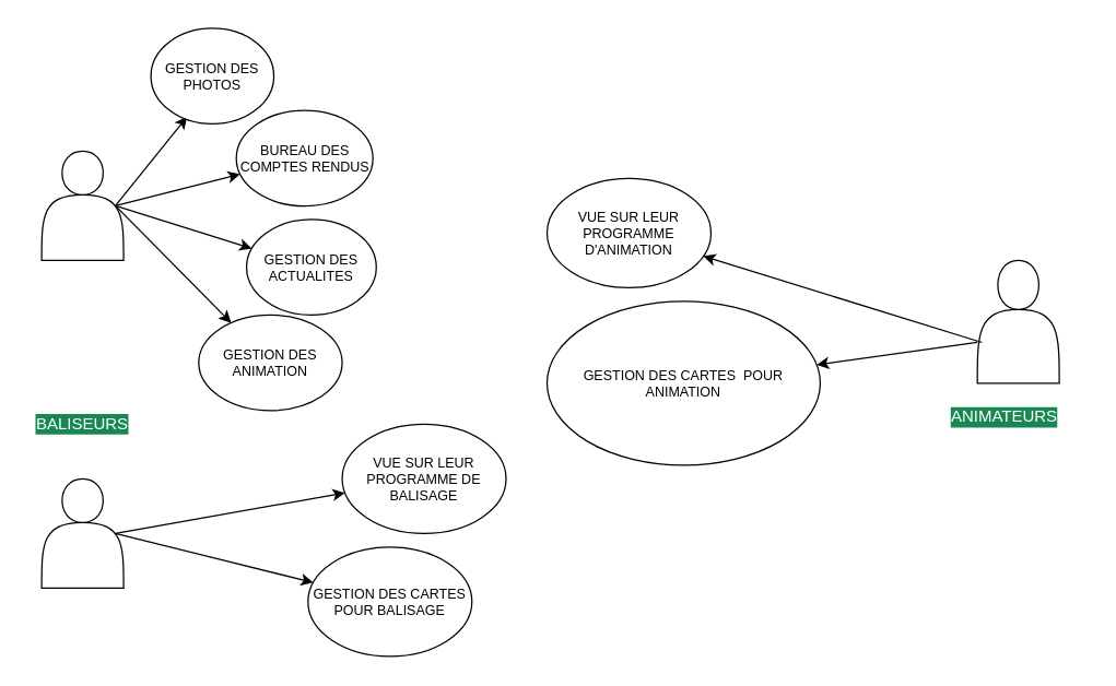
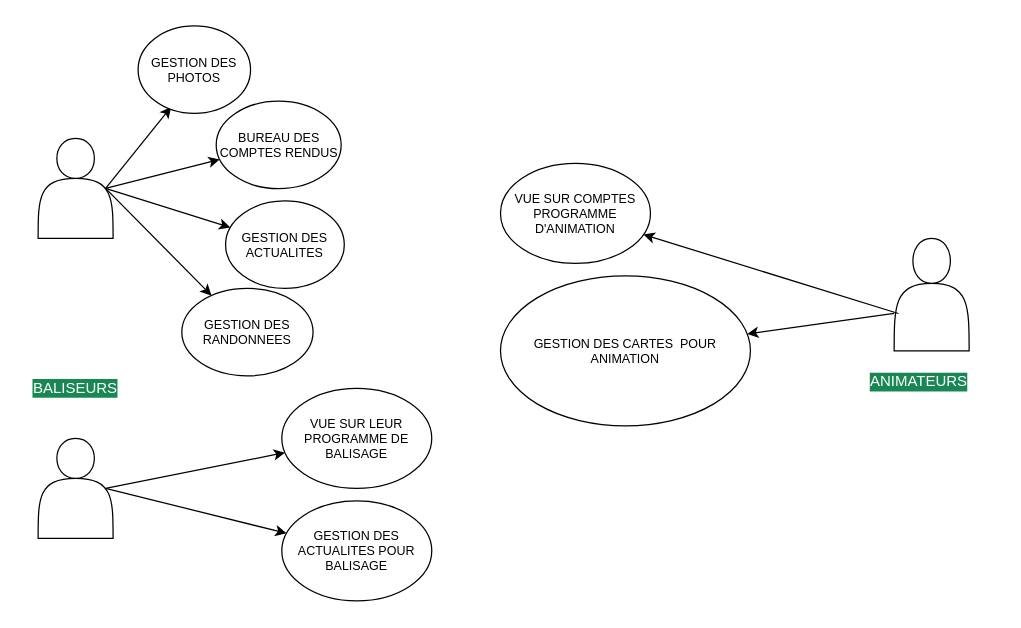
- <mxCell id="18" value="VUE SUR LEUR PROGRAMME D'ANIMATION" style="ellipse;whiteSpace=wrap;html=1;labelBackgroundColor=none;fontSize=10;fontColor=#000000;" vertex="1" parent="1"><mxGeometry x="400" y="130" width="120" height="80" as="geometry" /></mxCell>
+ <mxCell id="18" value="VUE SUR COMPTES PROGRAMME D'ANIMATION" style="ellipse;whiteSpace=wrap;html=1;labelBackgroundColor=none;fontSize=10;fontColor=#000000;" vertex="1" parent="1"><mxGeometry x="400" y="130" width="120" height="80" as="geometry" /></mxCell>
- <mxCell id="22" value="GESTION DES ANIMATION" style="ellipse;whiteSpace=wrap;html=1;labelBackgroundColor=none;fontSize=10;fontColor=#000000;" vertex="1" parent="1"><mxGeometry x="145" y="230" width="105" height="70" as="geometry" /></mxCell>
+ <mxCell id="22" value="GESTION DES RANDONNEES" style="ellipse;whiteSpace=wrap;html=1;labelBackgroundColor=none;fontSize=10;fontColor=#000000;" vertex="1" parent="1"><mxGeometry x="145" y="230" width="105" height="70" as="geometry" /></mxCell>
- <mxCell id="16" value="VUE SUR LEUR PROGRAMME DE BALISAGE" style="ellipse;whiteSpace=wrap;html=1;labelBackgroundColor=none;fontSize=10;fontColor=#000000;" vertex="1" parent="1"><mxGeometry x="250" y="310" width="120" height="80" as="geometry" /></mxCell>
+ <mxCell id="16" value="VUE SUR LEUR PROGRAMME DE BALISAGE" style="ellipse;whiteSpace=wrap;html=1;labelBackgroundColor=none;fontSize=10;fontColor=#000000;" vertex="1" parent="1"><mxGeometry x="225" y="310" width="120" height="80" as="geometry" /></mxCell>
- <mxCell id="15" value="GESTION DES CARTES POUR BALISAGE" style="ellipse;whiteSpace=wrap;html=1;labelBackgroundColor=none;fontSize=10;fontColor=#000000;" vertex="1" parent="1"><mxGeometry x="225" y="400" width="120" height="80" as="geometry" /></mxCell>
+ <mxCell id="15" value="GESTION DES ACTUALITES POUR BALISAGE" style="ellipse;whiteSpace=wrap;html=1;labelBackgroundColor=none;fontSize=10;fontColor=#000000;" vertex="1" parent="1"><mxGeometry x="225" y="400" width="120" height="80" as="geometry" /></mxCell>
